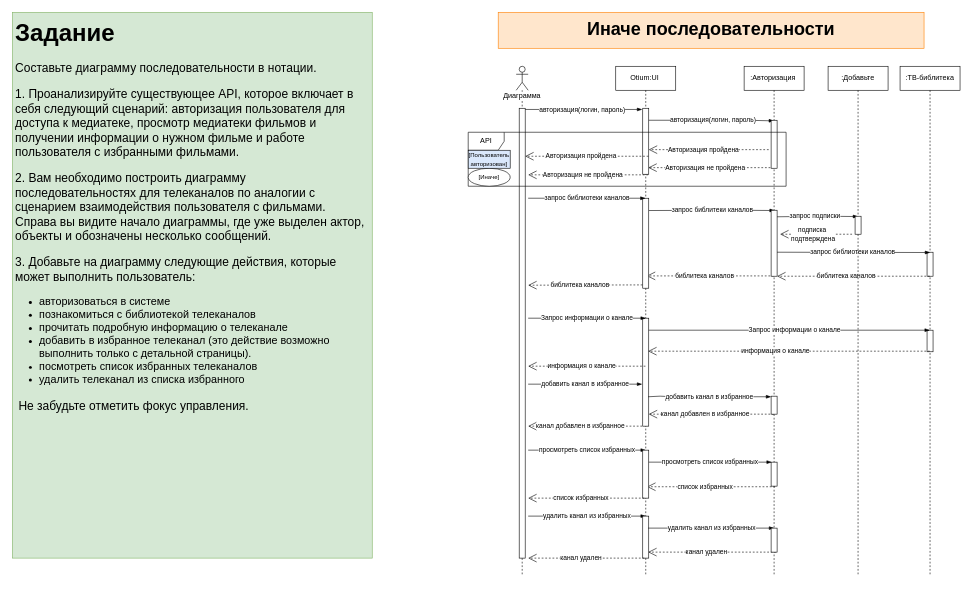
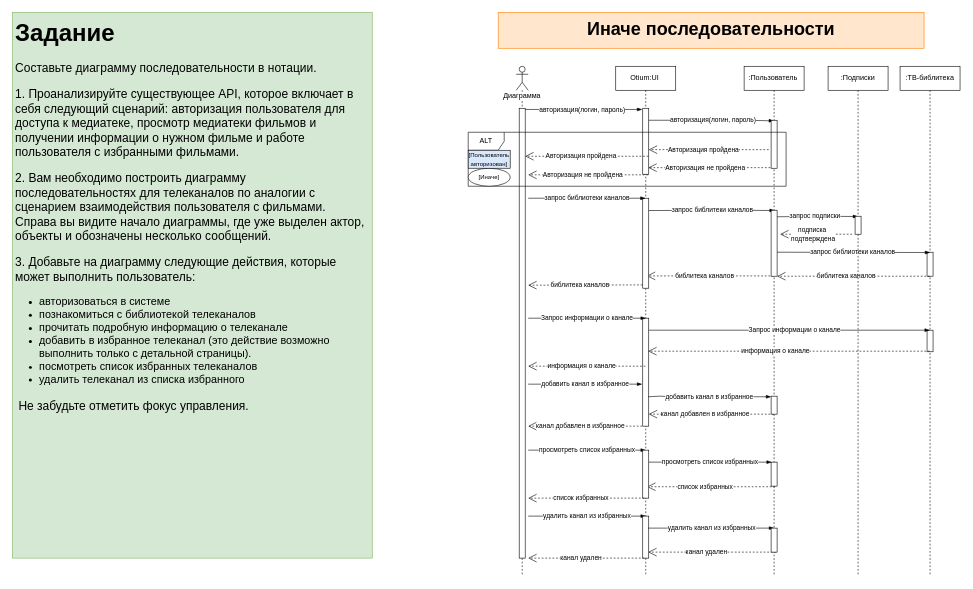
- <mxCell id="33" value=":Авторизация&amp;nbsp;" style="shape=umlLifeline;perimeter=lifelinePerimeter;whiteSpace=wrap;html=1;container=1;collapsible=0;recursiveResize=0;outlineConnect=0;" parent="1" vertex="1"><mxGeometry x="1240" y="110" width="100" height="850" as="geometry" /></mxCell>
+ <mxCell id="33" value=":Пользователь&amp;nbsp;" style="shape=umlLifeline;perimeter=lifelinePerimeter;whiteSpace=wrap;html=1;container=1;collapsible=0;recursiveResize=0;outlineConnect=0;" parent="1" vertex="1"><mxGeometry x="1240" y="110" width="100" height="850" as="geometry" /></mxCell>
- <mxCell id="65" value=":Добавьте" style="shape=umlLifeline;perimeter=lifelinePerimeter;whiteSpace=wrap;html=1;container=1;collapsible=0;recursiveResize=0;outlineConnect=0;" parent="1" vertex="1"><mxGeometry x="1380" y="110" width="100" height="850" as="geometry" /></mxCell>
+ <mxCell id="65" value=":Подписки" style="shape=umlLifeline;perimeter=lifelinePerimeter;whiteSpace=wrap;html=1;container=1;collapsible=0;recursiveResize=0;outlineConnect=0;" parent="1" vertex="1"><mxGeometry x="1380" y="110" width="100" height="850" as="geometry" /></mxCell>
- <mxCell id="81" value="API" style="shape=umlFrame;whiteSpace=wrap;html=1;pointerEvents=0;" parent="1" vertex="1"><mxGeometry x="780" y="220" width="530" height="90" as="geometry" /></mxCell>
+ <mxCell id="81" value="ALT" style="shape=umlFrame;whiteSpace=wrap;html=1;pointerEvents=0;" parent="1" vertex="1"><mxGeometry x="780" y="220" width="530" height="90" as="geometry" /></mxCell>
